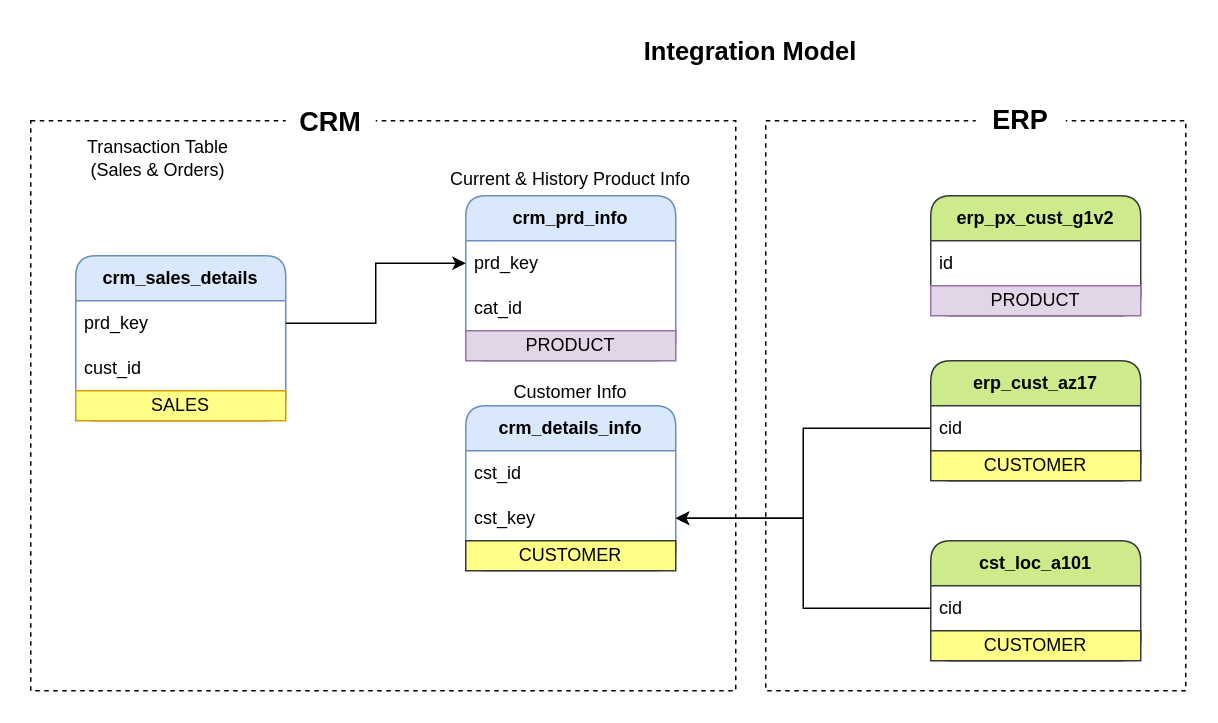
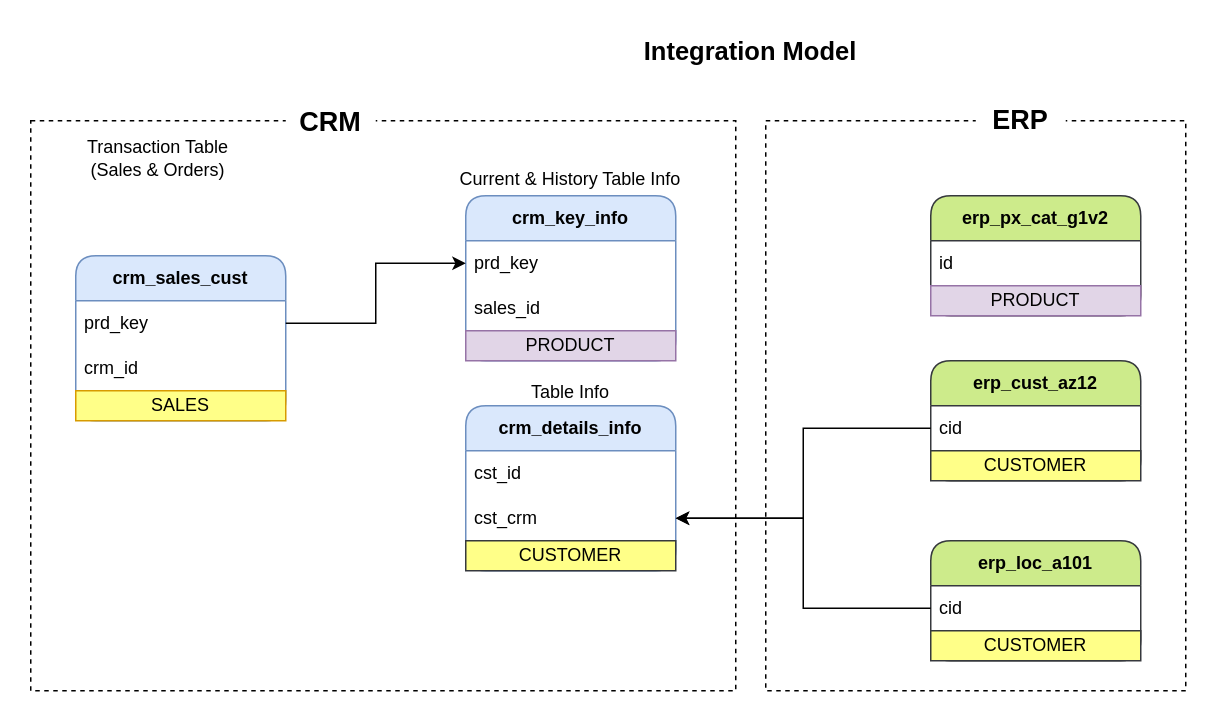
- <mxCell id="18" value="Current &amp;amp; History Product Info" style="text;html=1;align=center;verticalAlign=middle;whiteSpace=wrap;rounded=0;" parent="1" vertex="1"><mxGeometry x="280" y="104" width="200" height="30" as="geometry" /></mxCell>
+ <mxCell id="18" value="Current &amp;amp; History Table Info" style="text;html=1;align=center;verticalAlign=middle;whiteSpace=wrap;rounded=0;" parent="1" vertex="1"><mxGeometry x="280" y="104" width="200" height="30" as="geometry" /></mxCell>
- <mxCell id="8" value="crm_prd_info" style="swimlane;fontStyle=1;childLayout=stackLayout;horizontal=1;startSize=30;horizontalStack=0;resizeParent=1;resizeParentMax=0;resizeLast=0;collapsible=1;marginBottom=0;whiteSpace=wrap;html=1;rounded=1;fillColor=#dae8fc;strokeColor=#6c8ebf;" parent="1" vertex="1"><mxGeometry x="310" y="130" width="140" height="110" as="geometry" /></mxCell>
+ <mxCell id="8" value="crm_key_info" style="swimlane;fontStyle=1;childLayout=stackLayout;horizontal=1;startSize=30;horizontalStack=0;resizeParent=1;resizeParentMax=0;resizeLast=0;collapsible=1;marginBottom=0;whiteSpace=wrap;html=1;rounded=1;fillColor=#dae8fc;strokeColor=#6c8ebf;" parent="1" vertex="1"><mxGeometry x="310" y="130" width="140" height="110" as="geometry" /></mxCell>
- <mxCell id="27" value="erp_px_cust_g1v2" style="swimlane;fontStyle=1;childLayout=stackLayout;horizontal=1;startSize=30;horizontalStack=0;resizeParent=1;resizeParentMax=0;resizeLast=0;collapsible=1;marginBottom=0;whiteSpace=wrap;html=1;rounded=1;fillColor=#cdeb8b;strokeColor=#36393d;" parent="1" vertex="1"><mxGeometry x="620" y="130" width="140" height="80" as="geometry" /></mxCell>
+ <mxCell id="27" value="erp_px_cat_g1v2" style="swimlane;fontStyle=1;childLayout=stackLayout;horizontal=1;startSize=30;horizontalStack=0;resizeParent=1;resizeParentMax=0;resizeLast=0;collapsible=1;marginBottom=0;whiteSpace=wrap;html=1;rounded=1;fillColor=#cdeb8b;strokeColor=#36393d;" parent="1" vertex="1"><mxGeometry x="620" y="130" width="140" height="80" as="geometry" /></mxCell>
- <mxCell id="12" value="crm_sales_details" style="swimlane;fontStyle=1;childLayout=stackLayout;horizontal=1;startSize=30;horizontalStack=0;resizeParent=1;resizeParentMax=0;resizeLast=0;collapsible=1;marginBottom=0;whiteSpace=wrap;html=1;rounded=1;fillColor=#dae8fc;strokeColor=#6c8ebf;" parent="1" vertex="1"><mxGeometry x="50" y="170" width="140" height="110" as="geometry" /></mxCell>
+ <mxCell id="12" value="crm_sales_cust" style="swimlane;fontStyle=1;childLayout=stackLayout;horizontal=1;startSize=30;horizontalStack=0;resizeParent=1;resizeParentMax=0;resizeLast=0;collapsible=1;marginBottom=0;whiteSpace=wrap;html=1;rounded=1;fillColor=#dae8fc;strokeColor=#6c8ebf;" parent="1" vertex="1"><mxGeometry x="50" y="170" width="140" height="110" as="geometry" /></mxCell>
- <mxCell id="10" value="cat_id" style="text;strokeColor=none;fillColor=none;align=left;verticalAlign=middle;spacingLeft=4;spacingRight=4;overflow=hidden;points=[[0,0.5],[1,0.5]];portConstraint=eastwest;rotatable=0;whiteSpace=wrap;html=1;" vertex="1" parent="8"><mxGeometry y="60" width="140" height="30" as="geometry" /></mxCell>
+ <mxCell id="10" value="sales_id" style="text;strokeColor=none;fillColor=none;align=left;verticalAlign=middle;spacingLeft=4;spacingRight=4;overflow=hidden;points=[[0,0.5],[1,0.5]];portConstraint=eastwest;rotatable=0;whiteSpace=wrap;html=1;" vertex="1" parent="8"><mxGeometry y="60" width="140" height="30" as="geometry" /></mxCell>
- <mxCell id="14" value="cust_id" style="text;strokeColor=none;fillColor=none;align=left;verticalAlign=middle;spacingLeft=4;spacingRight=4;overflow=hidden;points=[[0,0.5],[1,0.5]];portConstraint=eastwest;rotatable=0;whiteSpace=wrap;html=1;" parent="12" vertex="1"><mxGeometry y="60" width="140" height="30" as="geometry" /></mxCell>
+ <mxCell id="14" value="crm_id" style="text;strokeColor=none;fillColor=none;align=left;verticalAlign=middle;spacingLeft=4;spacingRight=4;overflow=hidden;points=[[0,0.5],[1,0.5]];portConstraint=eastwest;rotatable=0;whiteSpace=wrap;html=1;" parent="12" vertex="1"><mxGeometry y="60" width="140" height="30" as="geometry" /></mxCell>
- <mxCell id="21" value="erp_cust_az17" style="swimlane;fontStyle=1;childLayout=stackLayout;horizontal=1;startSize=30;horizontalStack=0;resizeParent=1;resizeParentMax=0;resizeLast=0;collapsible=1;marginBottom=0;whiteSpace=wrap;html=1;rounded=1;fillColor=#cdeb8b;strokeColor=#36393d;" parent="1" vertex="1"><mxGeometry x="620" y="240" width="140" height="80" as="geometry" /></mxCell>
+ <mxCell id="21" value="erp_cust_az12" style="swimlane;fontStyle=1;childLayout=stackLayout;horizontal=1;startSize=30;horizontalStack=0;resizeParent=1;resizeParentMax=0;resizeLast=0;collapsible=1;marginBottom=0;whiteSpace=wrap;html=1;rounded=1;fillColor=#cdeb8b;strokeColor=#36393d;" parent="1" vertex="1"><mxGeometry x="620" y="240" width="140" height="80" as="geometry" /></mxCell>
- <mxCell id="17" value="Customer Info" style="text;html=1;align=center;verticalAlign=middle;whiteSpace=wrap;rounded=0;" parent="1" vertex="1"><mxGeometry x="340" y="246" width="80" height="30" as="geometry" /></mxCell>
+ <mxCell id="17" value="Table Info" style="text;html=1;align=center;verticalAlign=middle;whiteSpace=wrap;rounded=0;" parent="1" vertex="1"><mxGeometry x="340" y="246" width="80" height="30" as="geometry" /></mxCell>
- <mxCell id="6" value="cst_key" style="text;strokeColor=none;fillColor=none;align=left;verticalAlign=middle;spacingLeft=4;spacingRight=4;overflow=hidden;points=[[0,0.5],[1,0.5]];portConstraint=eastwest;rotatable=0;whiteSpace=wrap;html=1;" parent="4" vertex="1"><mxGeometry y="60" width="140" height="30" as="geometry" /></mxCell>
+ <mxCell id="6" value="cst_crm" style="text;strokeColor=none;fillColor=none;align=left;verticalAlign=middle;spacingLeft=4;spacingRight=4;overflow=hidden;points=[[0,0.5],[1,0.5]];portConstraint=eastwest;rotatable=0;whiteSpace=wrap;html=1;" parent="4" vertex="1"><mxGeometry y="60" width="140" height="30" as="geometry" /></mxCell>
- <mxCell id="24" value="cst_loc_a101" style="swimlane;fontStyle=1;childLayout=stackLayout;horizontal=1;startSize=30;horizontalStack=0;resizeParent=1;resizeParentMax=0;resizeLast=0;collapsible=1;marginBottom=0;whiteSpace=wrap;html=1;rounded=1;fillColor=#cdeb8b;strokeColor=#36393d;" parent="1" vertex="1"><mxGeometry x="620" y="360" width="140" height="80" as="geometry" /></mxCell>
+ <mxCell id="24" value="erp_loc_a101" style="swimlane;fontStyle=1;childLayout=stackLayout;horizontal=1;startSize=30;horizontalStack=0;resizeParent=1;resizeParentMax=0;resizeLast=0;collapsible=1;marginBottom=0;whiteSpace=wrap;html=1;rounded=1;fillColor=#cdeb8b;strokeColor=#36393d;" parent="1" vertex="1"><mxGeometry x="620" y="360" width="140" height="80" as="geometry" /></mxCell>
